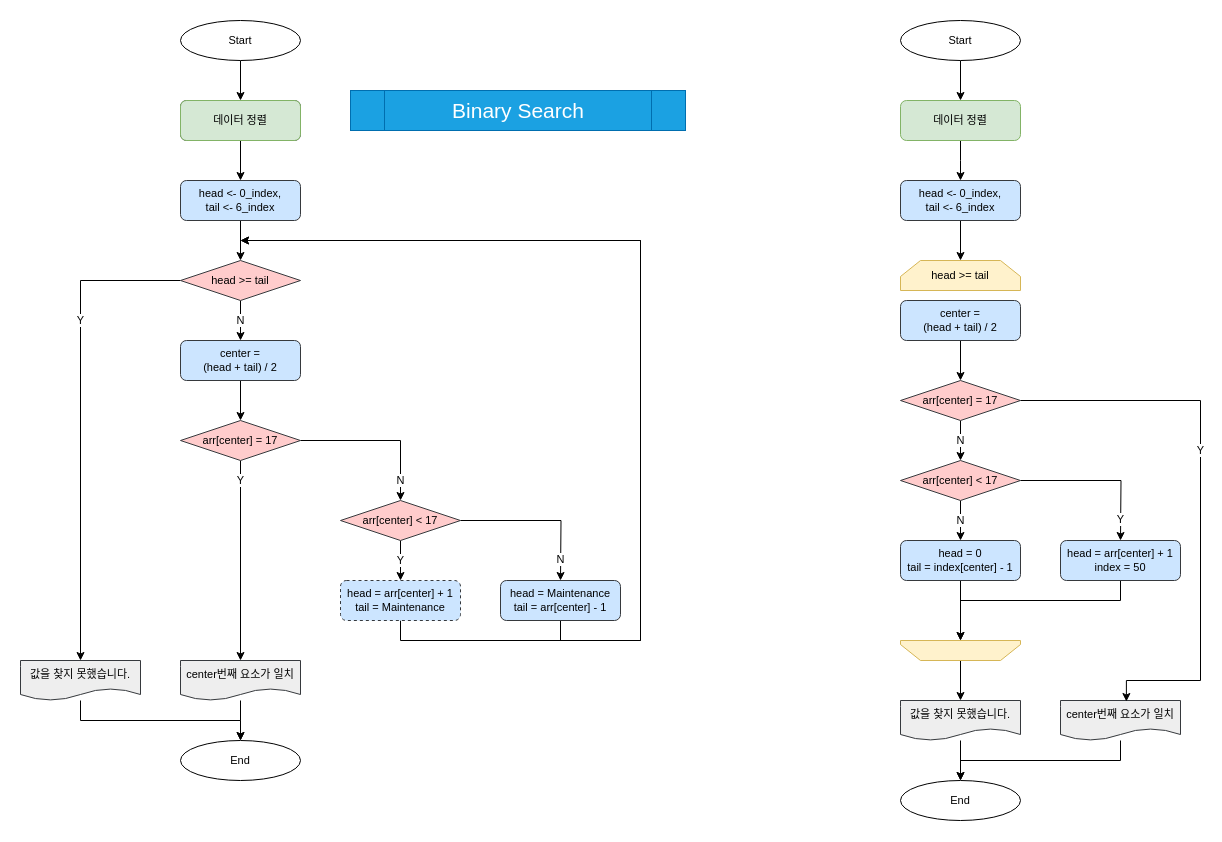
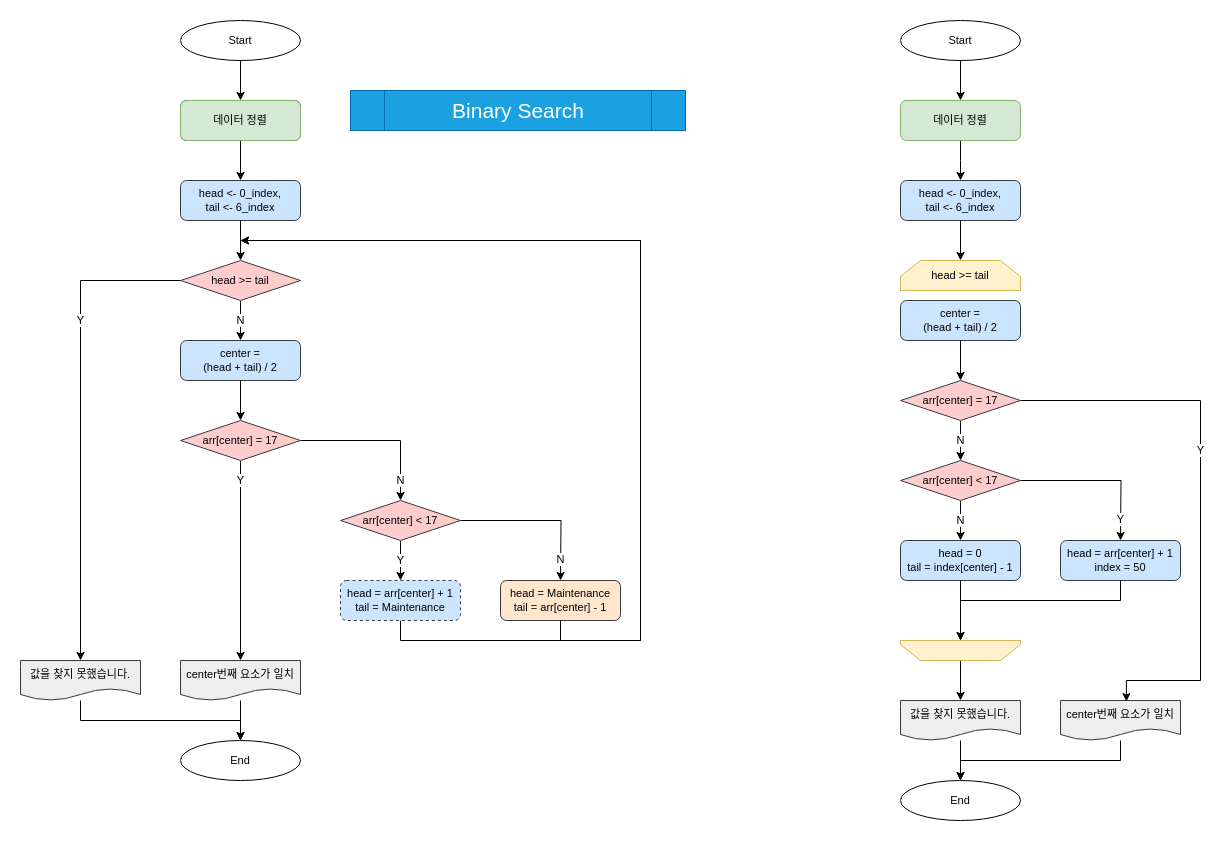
- <mxCell id="21" value="head = Maintenance&lt;br&gt;tail = arr[center] - 1" style="rounded=1;whiteSpace=wrap;html=1;fontSize=11;fillColor=#cce5ff;strokeColor=#36393d;" parent="1" vertex="1"><mxGeometry x="500" y="580" width="120" height="40" as="geometry" /></mxCell>
+ <mxCell id="21" value="head = Maintenance&lt;br&gt;tail = arr[center] - 1" style="rounded=1;whiteSpace=wrap;html=1;fontSize=11;fillColor=#ffe6cc;strokeColor=#36393d;" parent="1" vertex="1"><mxGeometry x="500" y="580" width="120" height="40" as="geometry" /></mxCell>
